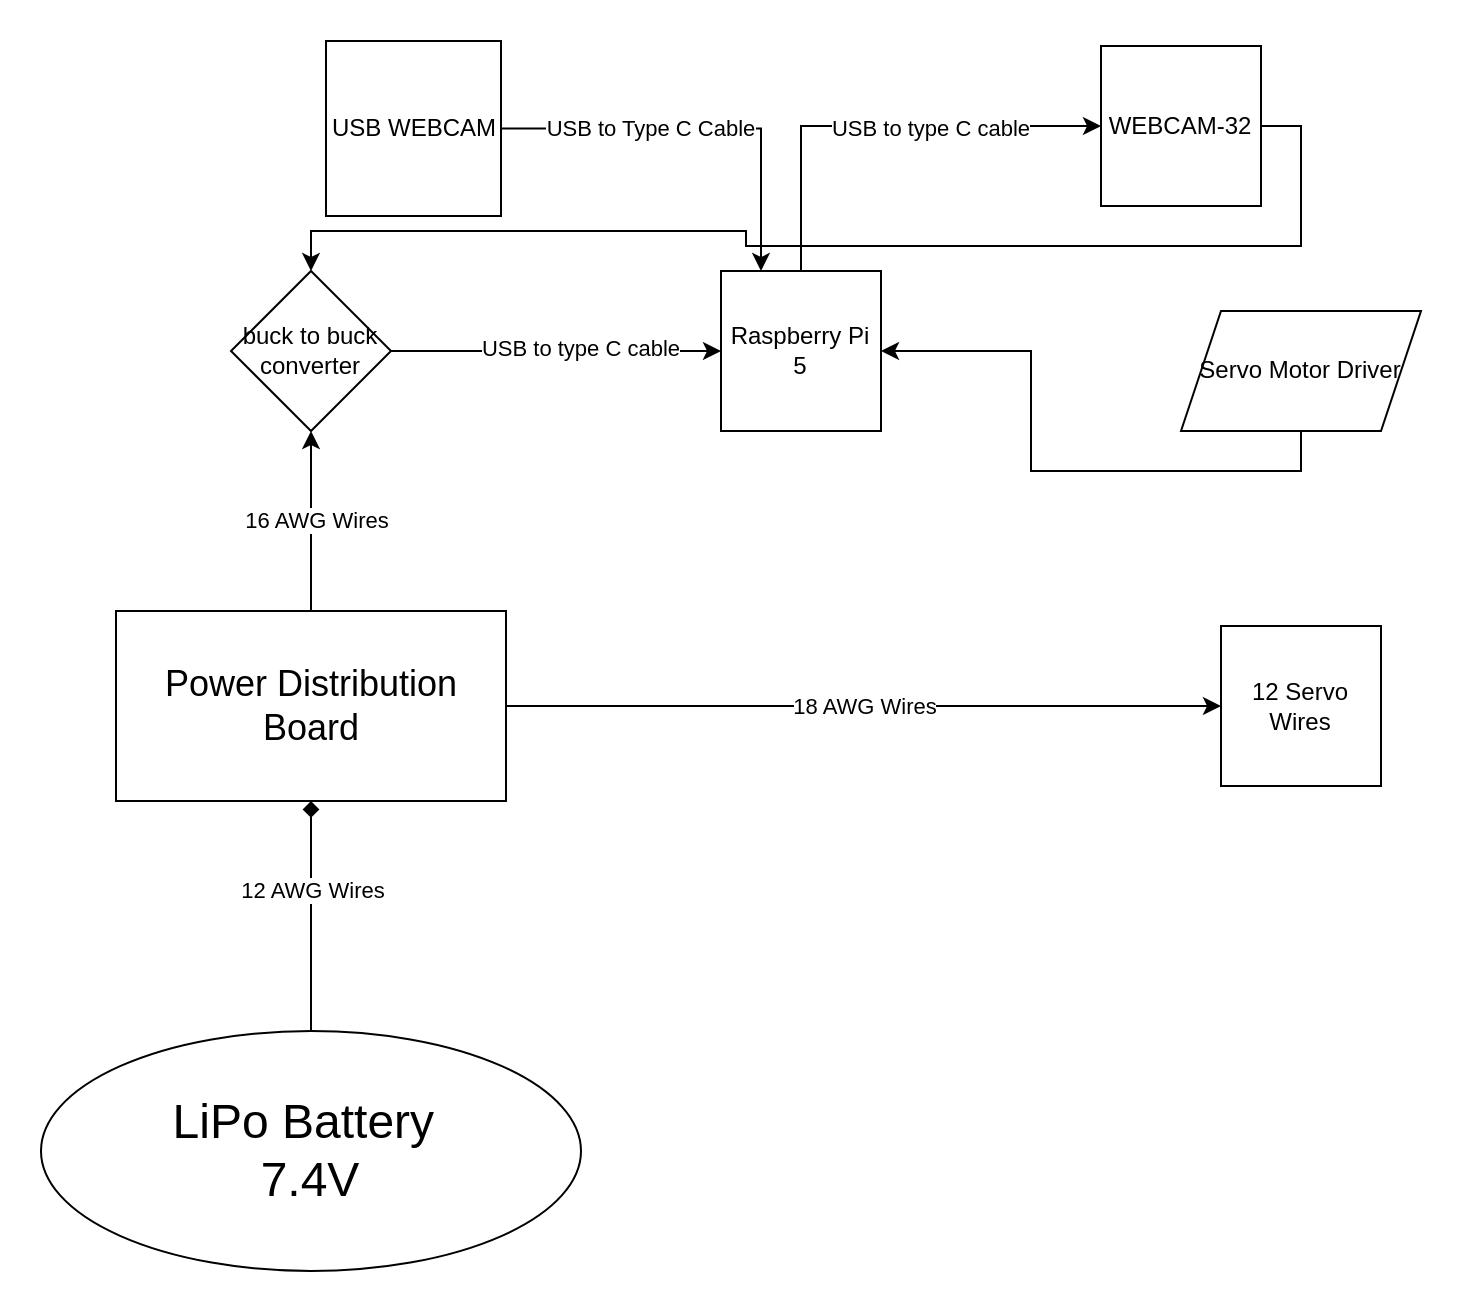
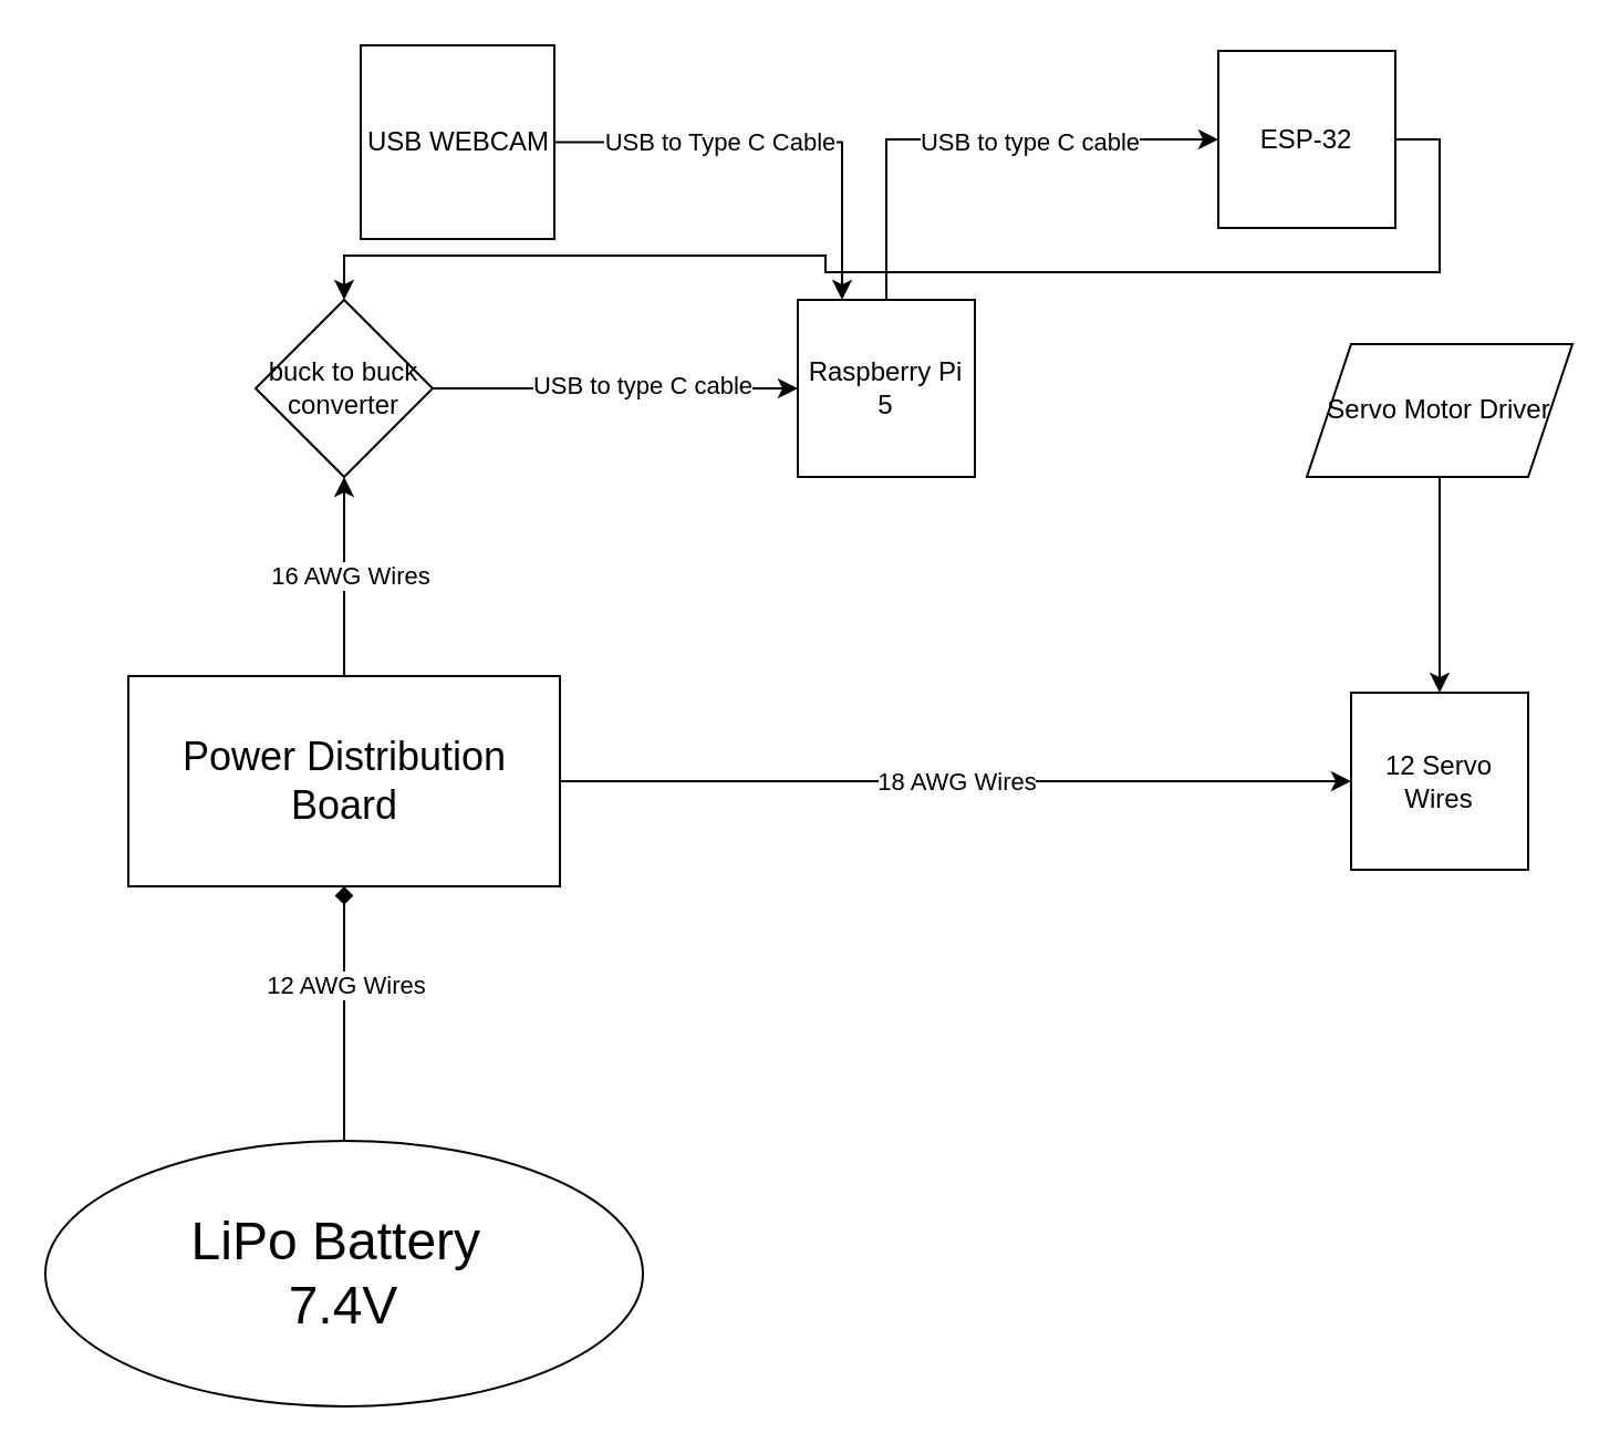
- <mxCell id="16" value="WEBCAM-32" style="whiteSpace=wrap;html=1;aspect=fixed;" vertex="1" parent="1"><mxGeometry x="550" y="22.5" width="80" height="80" as="geometry" /></mxCell>
+ <mxCell id="16" value="ESP-32" style="whiteSpace=wrap;html=1;aspect=fixed;" vertex="1" parent="1"><mxGeometry x="550" y="22.5" width="80" height="80" as="geometry" /></mxCell>
- <mxCell id="17" style="edgeStyle=orthogonalEdgeStyle;rounded=0;orthogonalLoop=1;jettySize=auto;html=1;exitX=0.5;exitY=1;exitDx=0;exitDy=0;" edge="1" parent="1" source="18" target="14"><mxGeometry relative="1" as="geometry" /></mxCell>
+ <mxCell id="17" style="edgeStyle=orthogonalEdgeStyle;rounded=0;orthogonalLoop=1;jettySize=auto;html=1;exitX=0.5;exitY=1;exitDx=0;exitDy=0;entryX=0.5;entryY=0;entryDx=0;entryDy=0;" edge="1" parent="1" source="18" target="19"><mxGeometry relative="1" as="geometry" /></mxCell>
